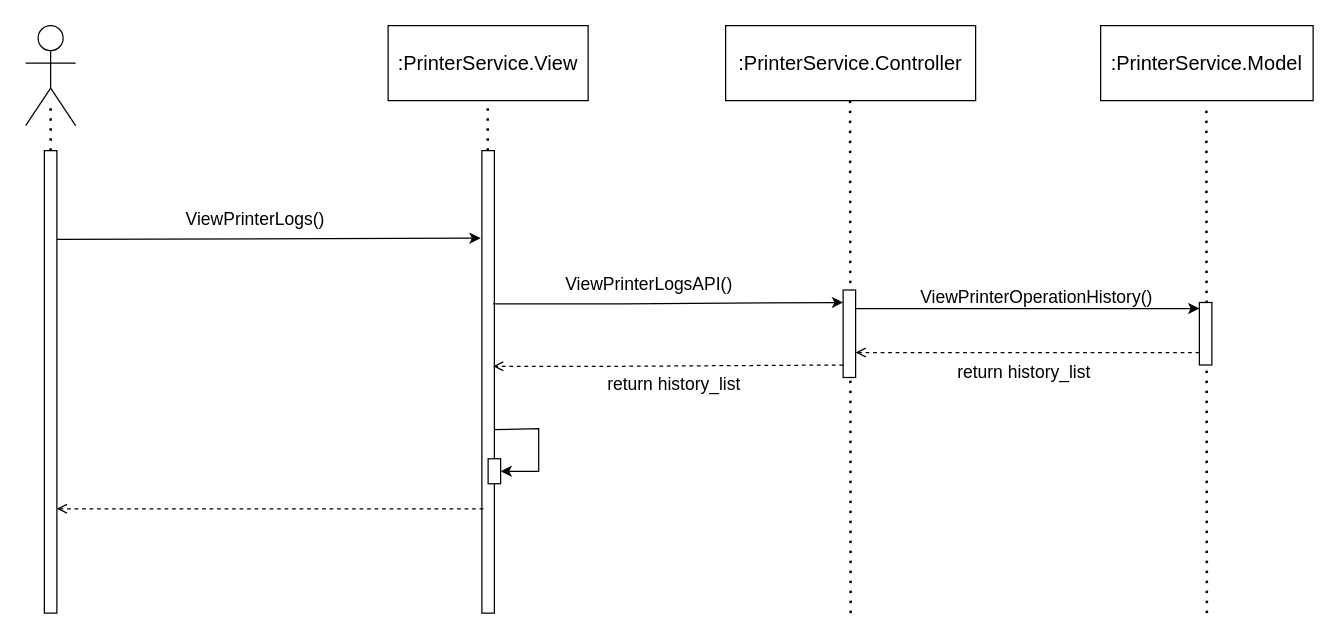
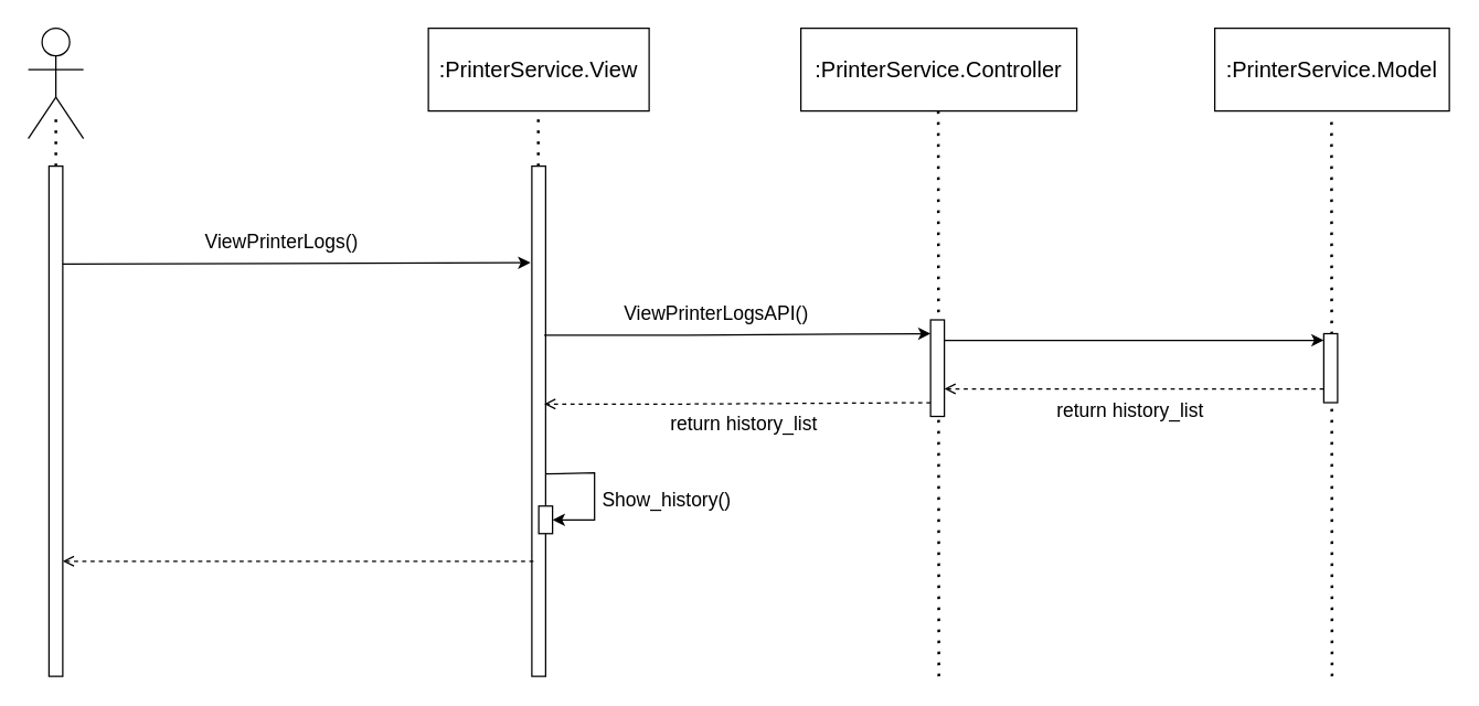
- <mxCell id="20" value="ViewPrinterOperationHistory()" style="text;html=1;align=center;verticalAlign=middle;whiteSpace=wrap;rounded=0;fontSize=14;" vertex="1" parent="1"><mxGeometry x="729" y="221.5" width="200.24" height="30" as="geometry" /></mxCell>
+ <mxCell id="31" value="Show_history()" style="text;html=1;align=center;verticalAlign=middle;whiteSpace=wrap;rounded=0;fontSize=14;" vertex="1" parent="1"><mxGeometry x="438" y="346.5" width="90" height="30" as="geometry" /></mxCell>
